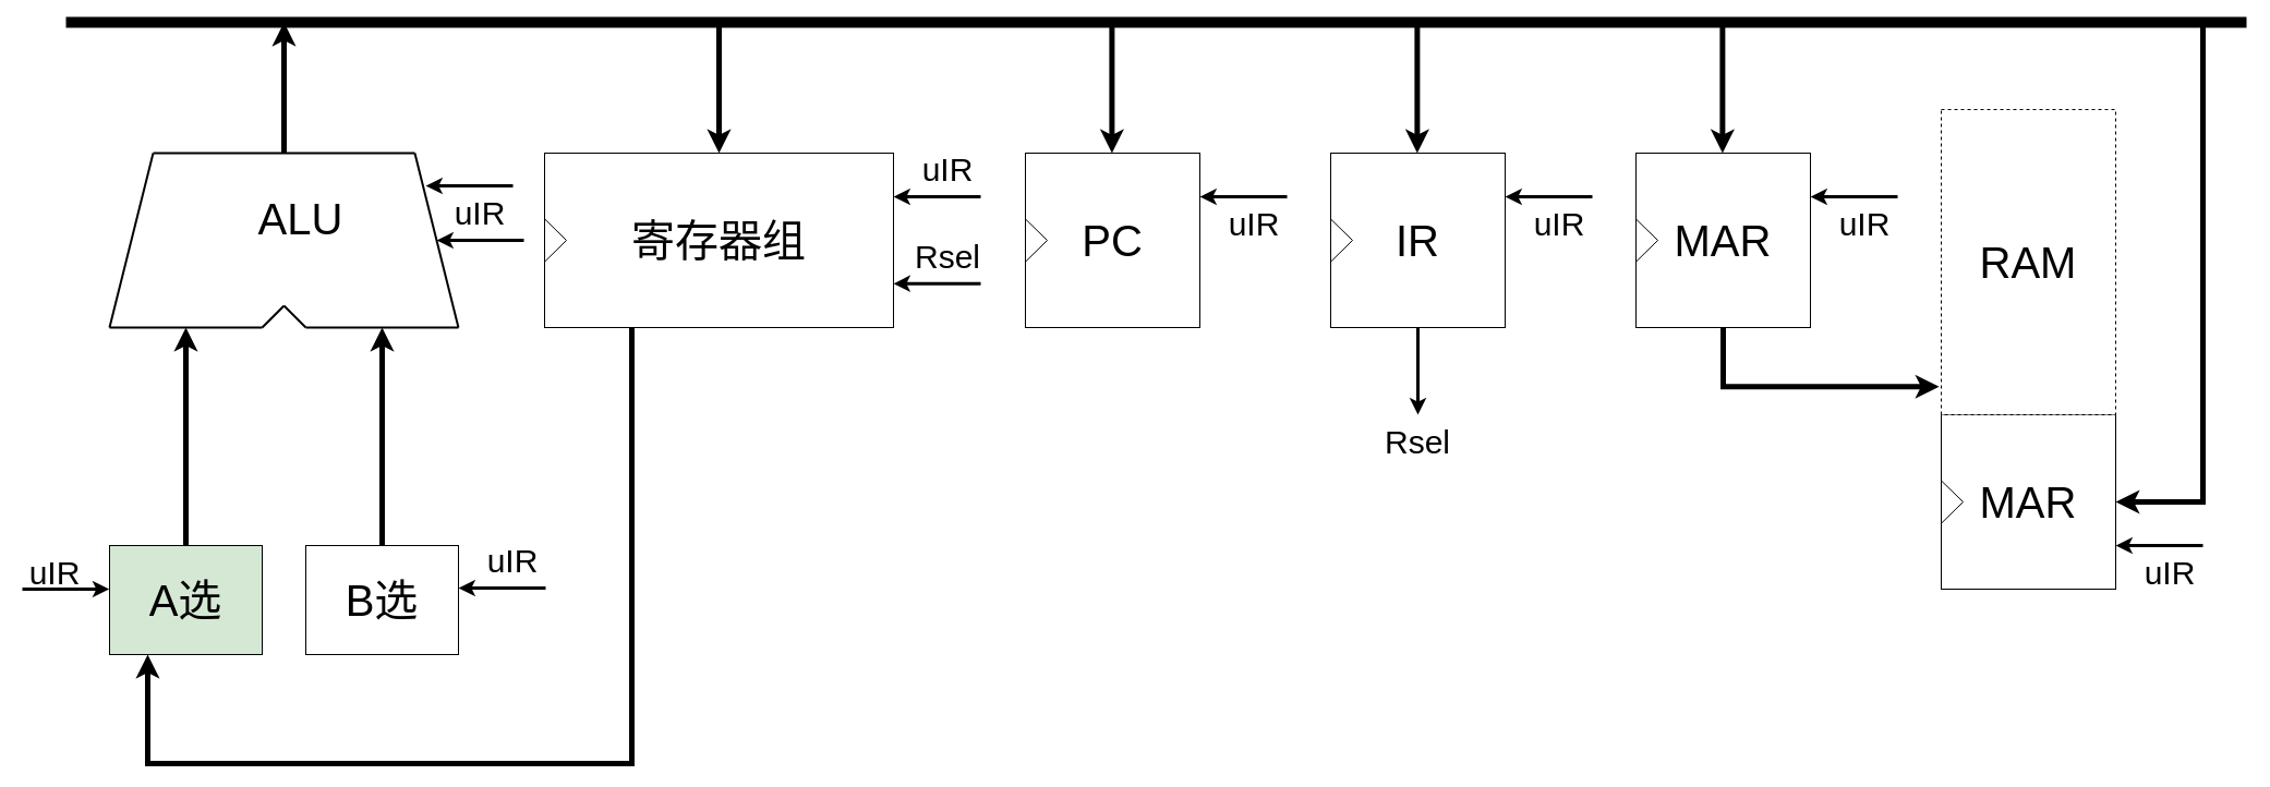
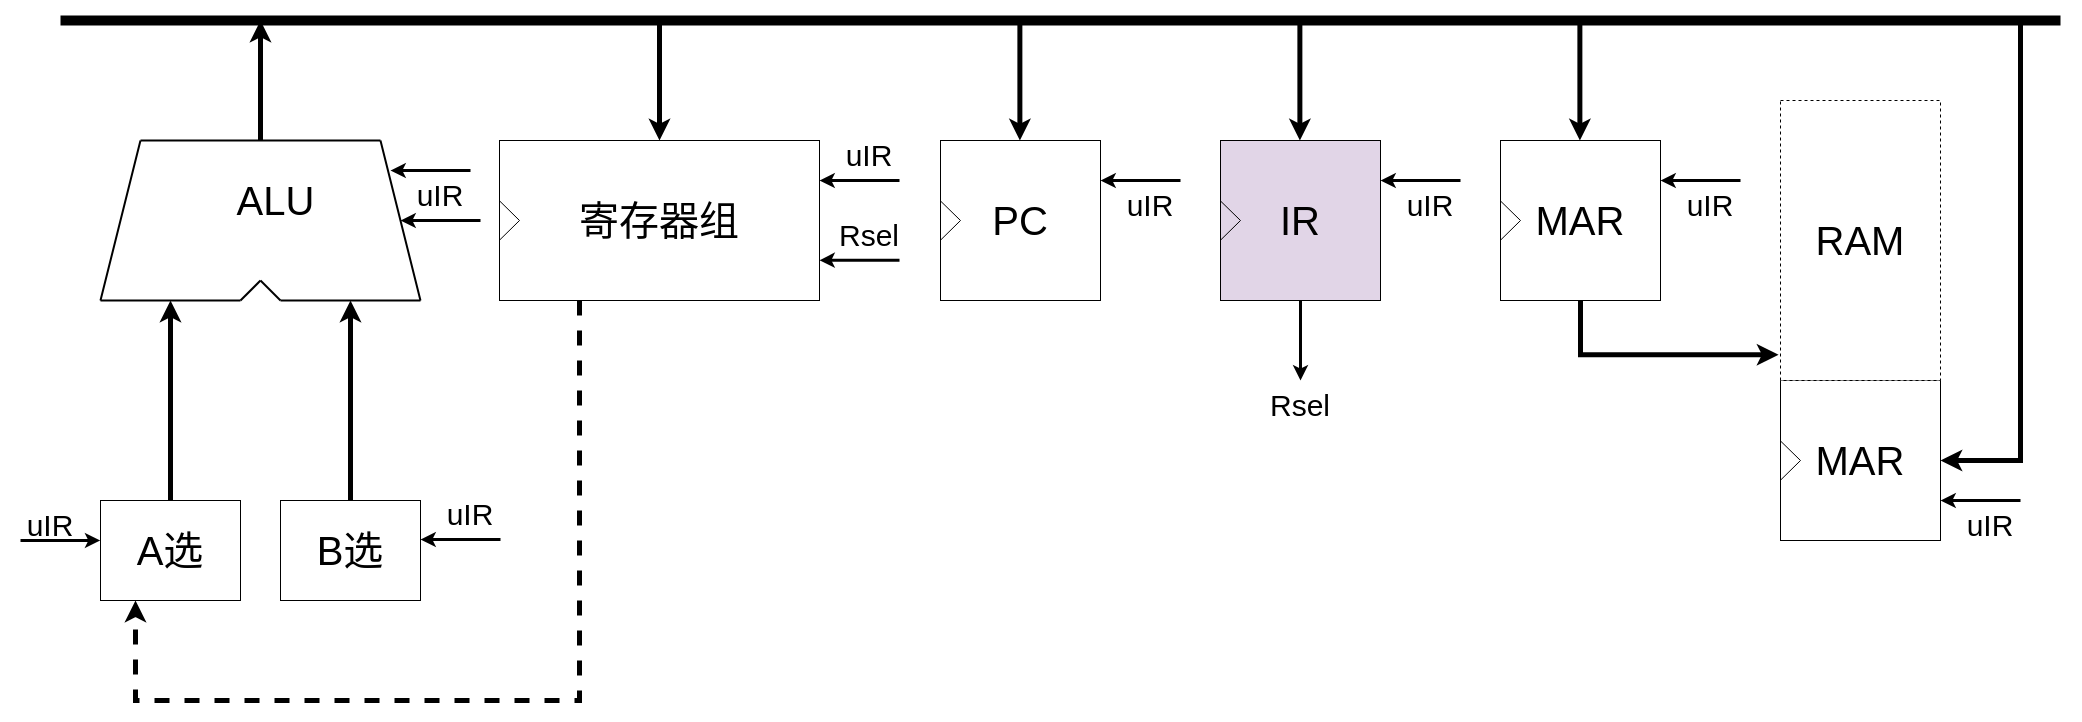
- <mxCell id="23" value="&lt;span style=&quot;font-size: 40px;&quot;&gt;IR&lt;/span&gt;" style="rounded=0;whiteSpace=wrap;html=1;" vertex="1" parent="1"><mxGeometry x="1220" y="140" width="160" height="160" as="geometry" /></mxCell>
+ <mxCell id="23" value="&lt;span style=&quot;font-size: 40px;&quot;&gt;IR&lt;/span&gt;" style="rounded=0;whiteSpace=wrap;html=1;fillColor=#e1d5e7;" vertex="1" parent="1"><mxGeometry x="1220" y="140" width="160" height="160" as="geometry" /></mxCell>
- <mxCell id="16" style="edgeStyle=orthogonalEdgeStyle;rounded=0;orthogonalLoop=1;jettySize=auto;html=1;exitX=0.25;exitY=1;exitDx=0;exitDy=0;entryX=0.25;entryY=1;entryDx=0;entryDy=0;strokeWidth=5;" edge="1" parent="1" source="17" target="12"><mxGeometry relative="1" as="geometry"><mxPoint x="510" y="800" as="targetPoint" /><Array as="points"><mxPoint x="579" y="700" /><mxPoint x="135" y="700" /></Array></mxGeometry></mxCell>
+ <mxCell id="16" style="edgeStyle=orthogonalEdgeStyle;rounded=0;orthogonalLoop=1;jettySize=auto;html=1;exitX=0.25;exitY=1;exitDx=0;exitDy=0;entryX=0.25;entryY=1;entryDx=0;entryDy=0;strokeWidth=5;dashed=1;" edge="1" parent="1" source="17" target="12"><mxGeometry relative="1" as="geometry"><mxPoint x="510" y="800" as="targetPoint" /><Array as="points"><mxPoint x="579" y="700" /><mxPoint x="135" y="700" /></Array></mxGeometry></mxCell>
- <mxCell id="12" value="&lt;font style=&quot;font-size: 40px;&quot;&gt;A选&lt;/font&gt;" style="rounded=0;whiteSpace=wrap;html=1;fillColor=#d5e8d4;" vertex="1" parent="1"><mxGeometry x="100" y="500" width="140" height="100" as="geometry" /></mxCell>
+ <mxCell id="12" value="&lt;font style=&quot;font-size: 40px;&quot;&gt;A选&lt;/font&gt;" style="rounded=0;whiteSpace=wrap;html=1;" vertex="1" parent="1"><mxGeometry x="100" y="500" width="140" height="100" as="geometry" /></mxCell>
